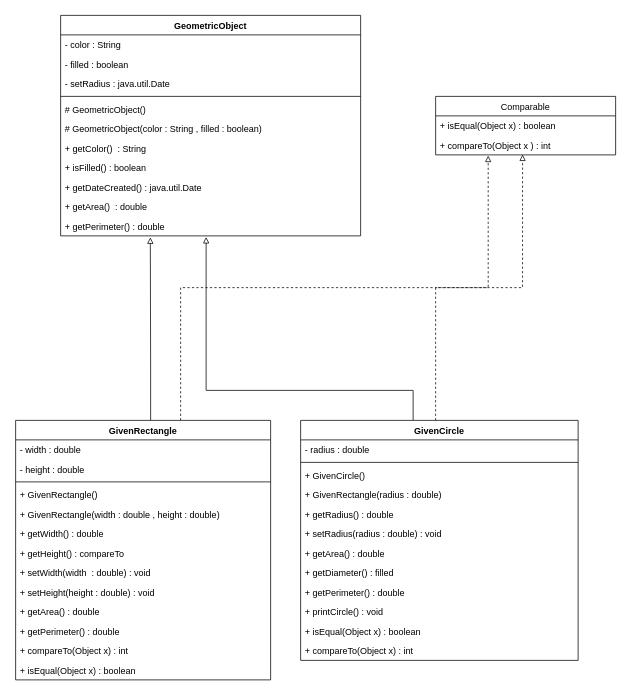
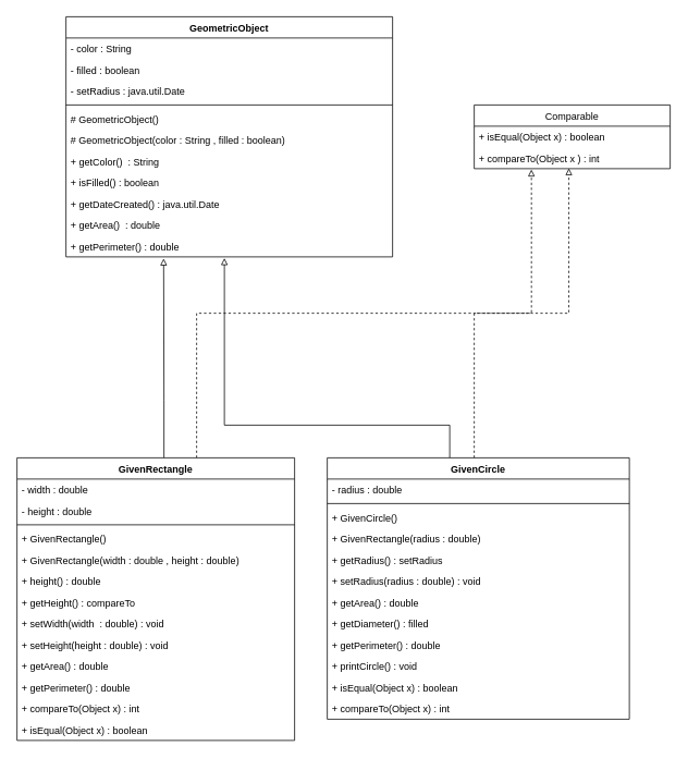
- <mxCell id="40" value="+ getRadius() : double" style="text;strokeColor=none;fillColor=none;align=left;verticalAlign=top;spacingLeft=4;spacingRight=4;overflow=hidden;rotatable=0;points=[[0,0.5],[1,0.5]];portConstraint=eastwest;" vertex="1" parent="35"><mxGeometry y="112" width="370" height="26" as="geometry" /></mxCell>
+ <mxCell id="40" value="+ getRadius() : setRadius" style="text;strokeColor=none;fillColor=none;align=left;verticalAlign=top;spacingLeft=4;spacingRight=4;overflow=hidden;rotatable=0;points=[[0,0.5],[1,0.5]];portConstraint=eastwest;" vertex="1" parent="35"><mxGeometry y="112" width="370" height="26" as="geometry" /></mxCell>
- <mxCell id="25" value="+ getWidth() : double" style="text;strokeColor=none;fillColor=none;align=left;verticalAlign=top;spacingLeft=4;spacingRight=4;overflow=hidden;rotatable=0;points=[[0,0.5],[1,0.5]];portConstraint=eastwest;" vertex="1" parent="19"><mxGeometry y="138" width="340" height="26" as="geometry" /></mxCell>
+ <mxCell id="25" value="+ height() : double" style="text;strokeColor=none;fillColor=none;align=left;verticalAlign=top;spacingLeft=4;spacingRight=4;overflow=hidden;rotatable=0;points=[[0,0.5],[1,0.5]];portConstraint=eastwest;" vertex="1" parent="19"><mxGeometry y="138" width="340" height="26" as="geometry" /></mxCell>
